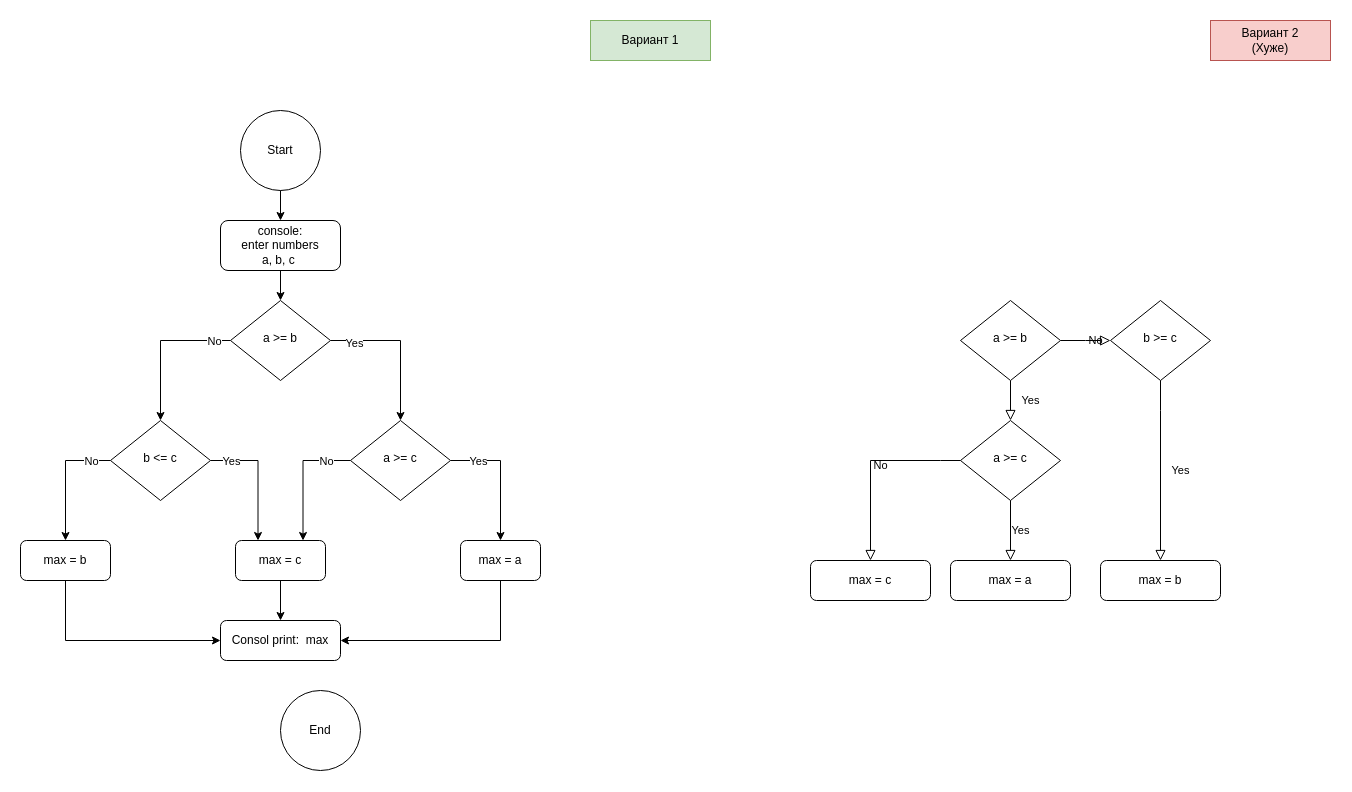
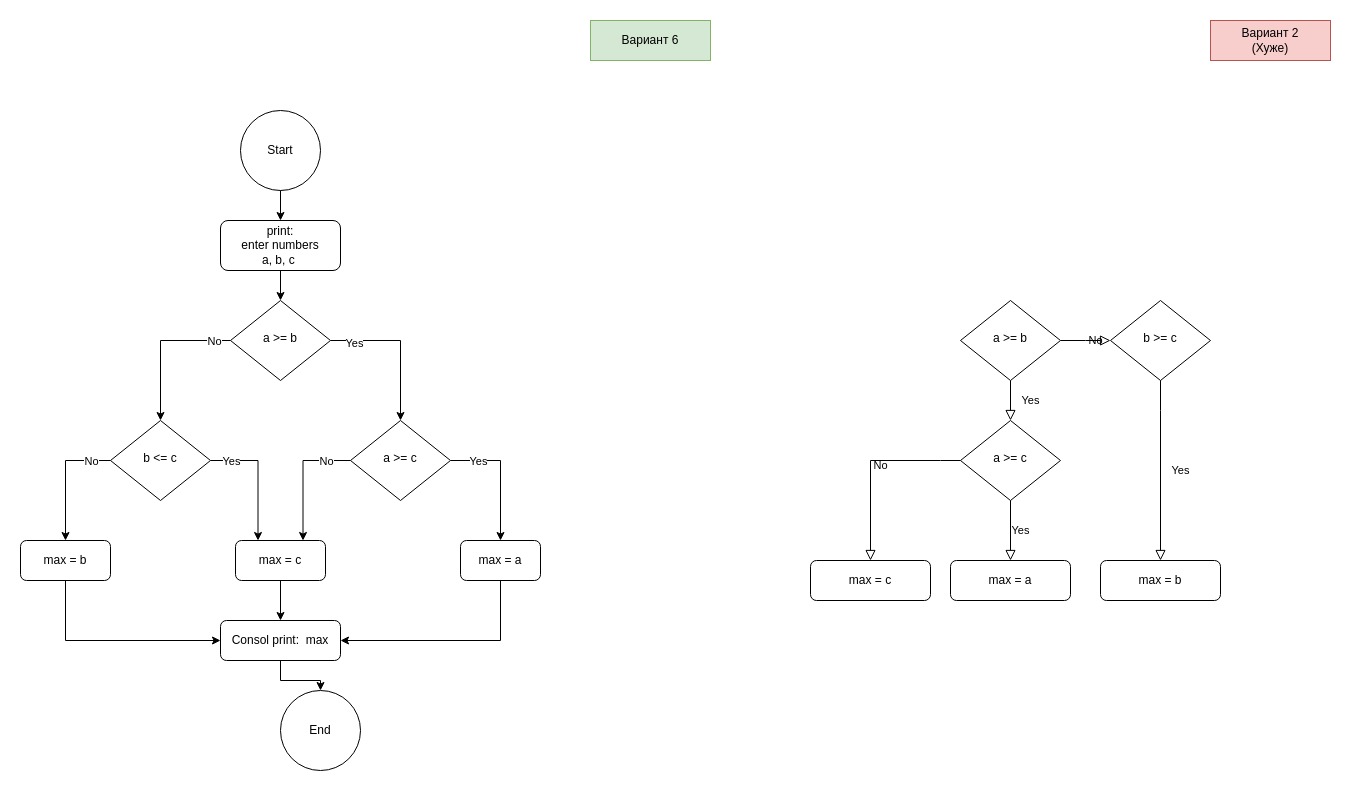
- <mxCell id="42" value="Вариант 1" style="rounded=0;whiteSpace=wrap;html=1;fillColor=#d5e8d4;strokeColor=#82b366;" vertex="1" parent="1"><mxGeometry x="590" y="20" width="120" height="40" as="geometry" /></mxCell>
+ <mxCell id="42" value="Вариант 6" style="rounded=0;whiteSpace=wrap;html=1;fillColor=#d5e8d4;strokeColor=#82b366;" vertex="1" parent="1"><mxGeometry x="590" y="20" width="120" height="40" as="geometry" /></mxCell>
- <mxCell id="5" value="console: &lt;br&gt;enter numbers&lt;br&gt;a, b, c&amp;nbsp;" style="rounded=1;whiteSpace=wrap;html=1;fontSize=12;glass=0;strokeWidth=1;shadow=0;" parent="1" vertex="1"><mxGeometry x="220" y="220" width="120" height="50" as="geometry" /></mxCell>
+ <mxCell id="5" value="print: &lt;br&gt;enter numbers&lt;br&gt;a, b, c&amp;nbsp;" style="rounded=1;whiteSpace=wrap;html=1;fontSize=12;glass=0;strokeWidth=1;shadow=0;" parent="1" vertex="1"><mxGeometry x="220" y="220" width="120" height="50" as="geometry" /></mxCell>
+ <mxCell id="27" style="edgeStyle=orthogonalEdgeStyle;rounded=0;orthogonalLoop=1;jettySize=auto;html=1;exitX=0.5;exitY=1;exitDx=0;exitDy=0;entryX=0.5;entryY=0;entryDx=0;entryDy=0;" parent="1" source="28" target="29" edge="1"><mxGeometry relative="1" as="geometry" /></mxCell>
